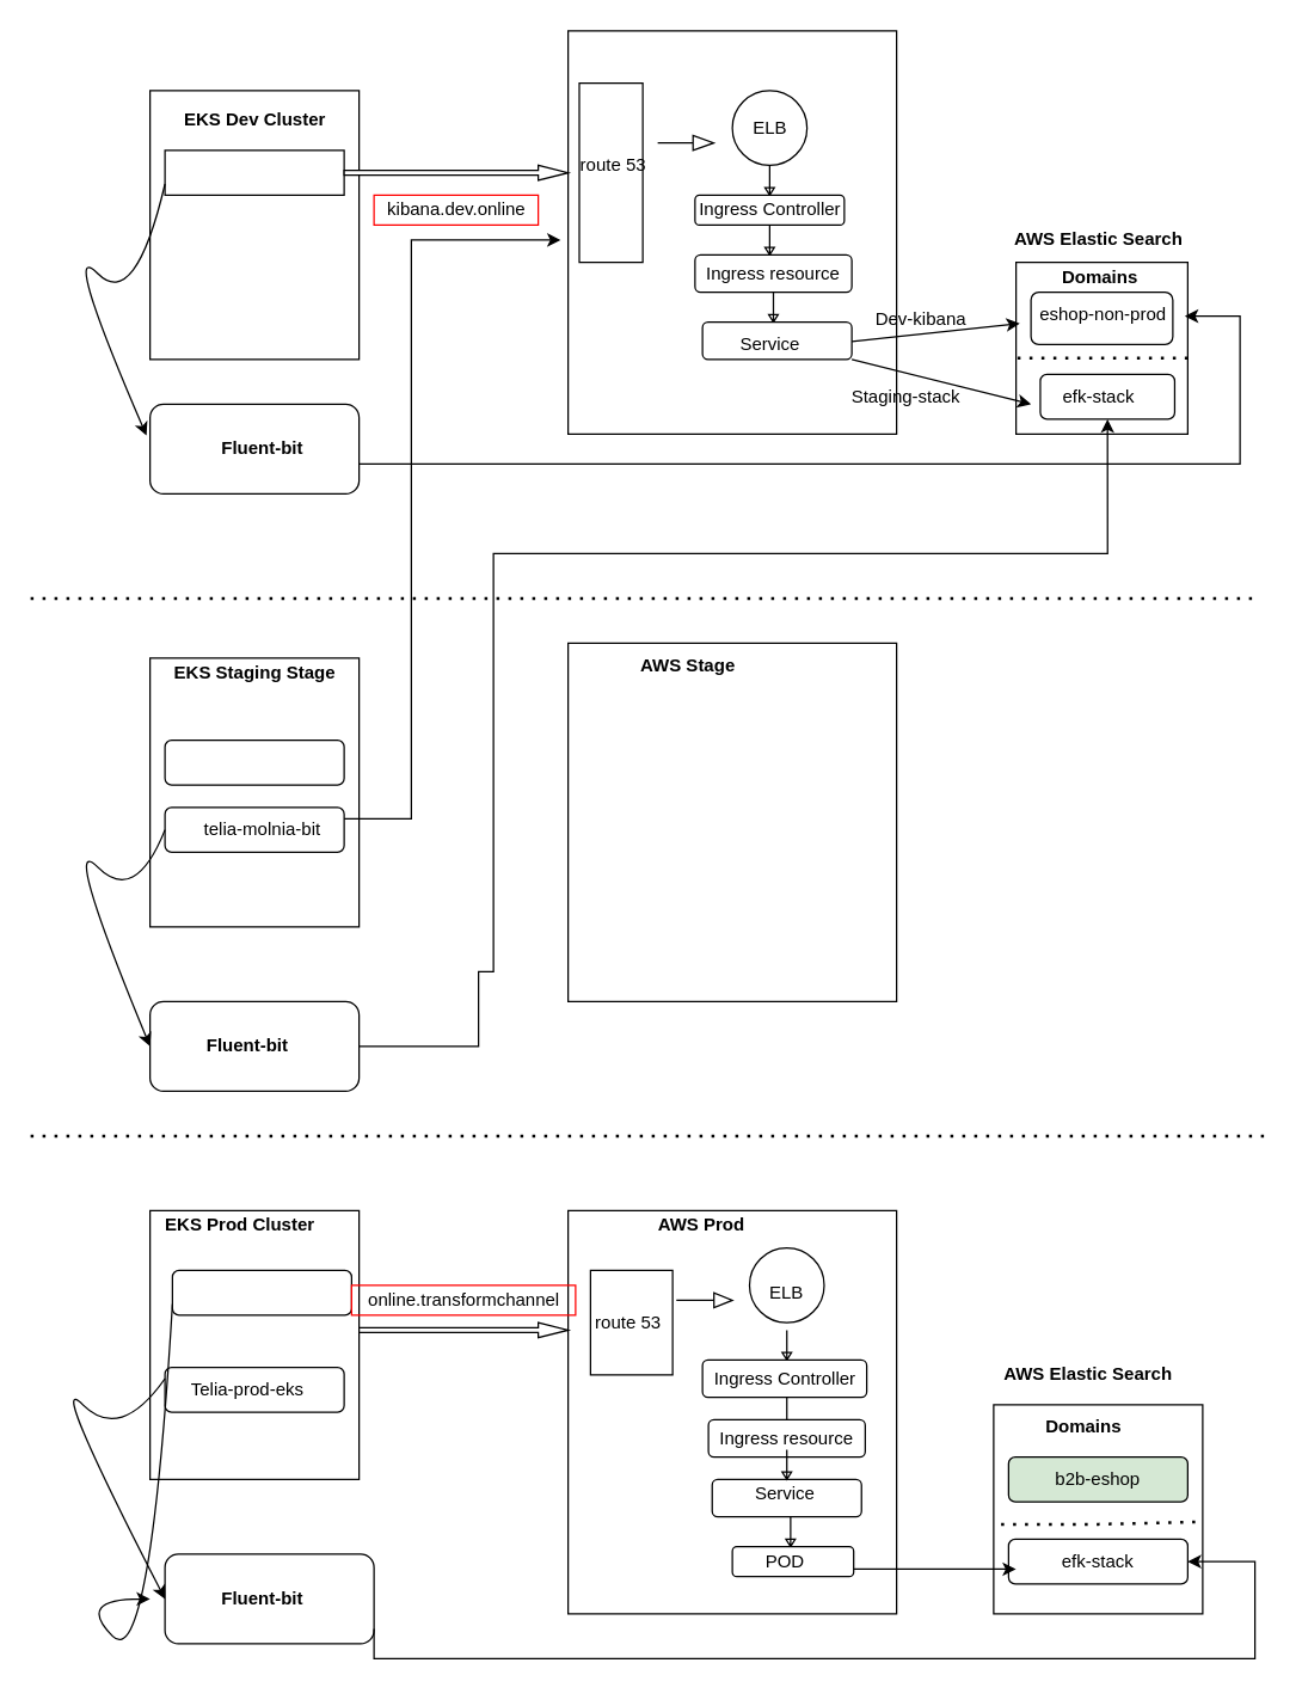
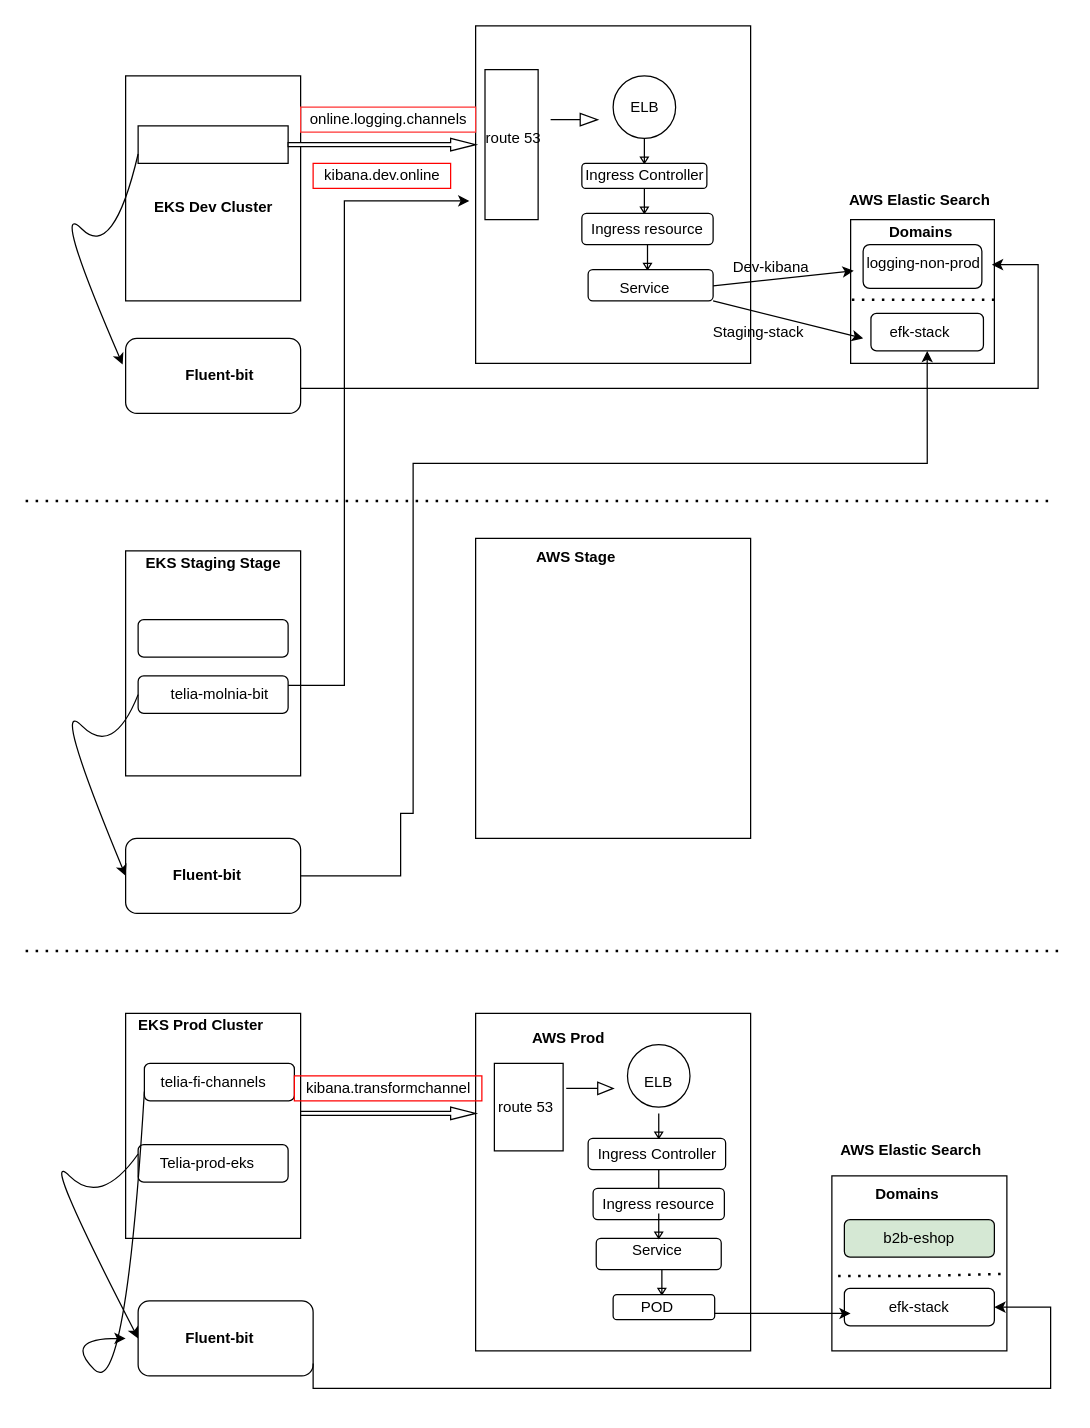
- <mxCell id="9" value="EKS Dev Cluster" style="text;html=1;resizable=0;autosize=1;align=center;verticalAlign=middle;points=[];fillColor=none;strokeColor=none;rounded=0;fontStyle=1" vertex="1" parent="1"><mxGeometry x="115" y="70" width="110" height="20" as="geometry" /></mxCell>
+ <mxCell id="9" value="EKS Dev Cluster" style="text;html=1;resizable=0;autosize=1;align=center;verticalAlign=middle;points=[];fillColor=none;strokeColor=none;rounded=0;fontStyle=1" vertex="1" parent="1"><mxGeometry x="115" y="155" width="110" height="20" as="geometry" /></mxCell>
+ <mxCell id="20" value="online.logging.channels" style="text;html=1;resizable=0;autosize=1;align=center;verticalAlign=middle;points=[];fillColor=none;strokeColor=#FF3333;rounded=0;" vertex="1" parent="1"><mxGeometry x="240" y="85" width="140" height="20" as="geometry" /></mxCell>
- <mxCell id="66" value="eshop-non-prod" style="text;html=1;resizable=0;autosize=1;align=center;verticalAlign=middle;points=[];fillColor=none;strokeColor=none;rounded=0;" vertex="1" parent="1"><mxGeometry x="682.5" y="200" width="110" height="20" as="geometry" /></mxCell>
+ <mxCell id="66" value="logging-non-prod" style="text;html=1;resizable=0;autosize=1;align=center;verticalAlign=middle;points=[];fillColor=none;strokeColor=none;rounded=0;" vertex="1" parent="1"><mxGeometry x="682.5" y="200" width="110" height="20" as="geometry" /></mxCell>
- <mxCell id="44" value="AWS Prod" style="text;html=1;resizable=0;autosize=1;align=center;verticalAlign=middle;points=[];fillColor=none;strokeColor=none;rounded=0;fontStyle=1" vertex="1" parent="1"><mxGeometry x="434" y="810" width="70" height="20" as="geometry" /></mxCell>
+ <mxCell id="44" value="AWS Prod" style="text;html=1;resizable=0;autosize=1;align=center;verticalAlign=middle;points=[];fillColor=none;strokeColor=none;rounded=0;fontStyle=1" vertex="1" parent="1"><mxGeometry x="419" y="820" width="70" height="20" as="geometry" /></mxCell>
+ <mxCell id="17" value="telia-fi-channels" style="text;html=1;resizable=0;autosize=1;align=center;verticalAlign=middle;points=[];fillColor=none;strokeColor=none;rounded=0;" vertex="1" parent="1"><mxGeometry x="120" y="855" width="100" height="20" as="geometry" /></mxCell>
- <mxCell id="73" value="online.transformchannel" style="text;html=1;resizable=0;autosize=1;align=center;verticalAlign=middle;points=[];fillColor=none;strokeColor=#FF0000;rounded=0;" vertex="1" parent="1"><mxGeometry x="235" y="860" width="150" height="20" as="geometry" /></mxCell>
+ <mxCell id="73" value="kibana.transformchannel" style="text;html=1;resizable=0;autosize=1;align=center;verticalAlign=middle;points=[];fillColor=none;strokeColor=#FF0000;rounded=0;" vertex="1" parent="1"><mxGeometry x="235" y="860" width="150" height="20" as="geometry" /></mxCell>
